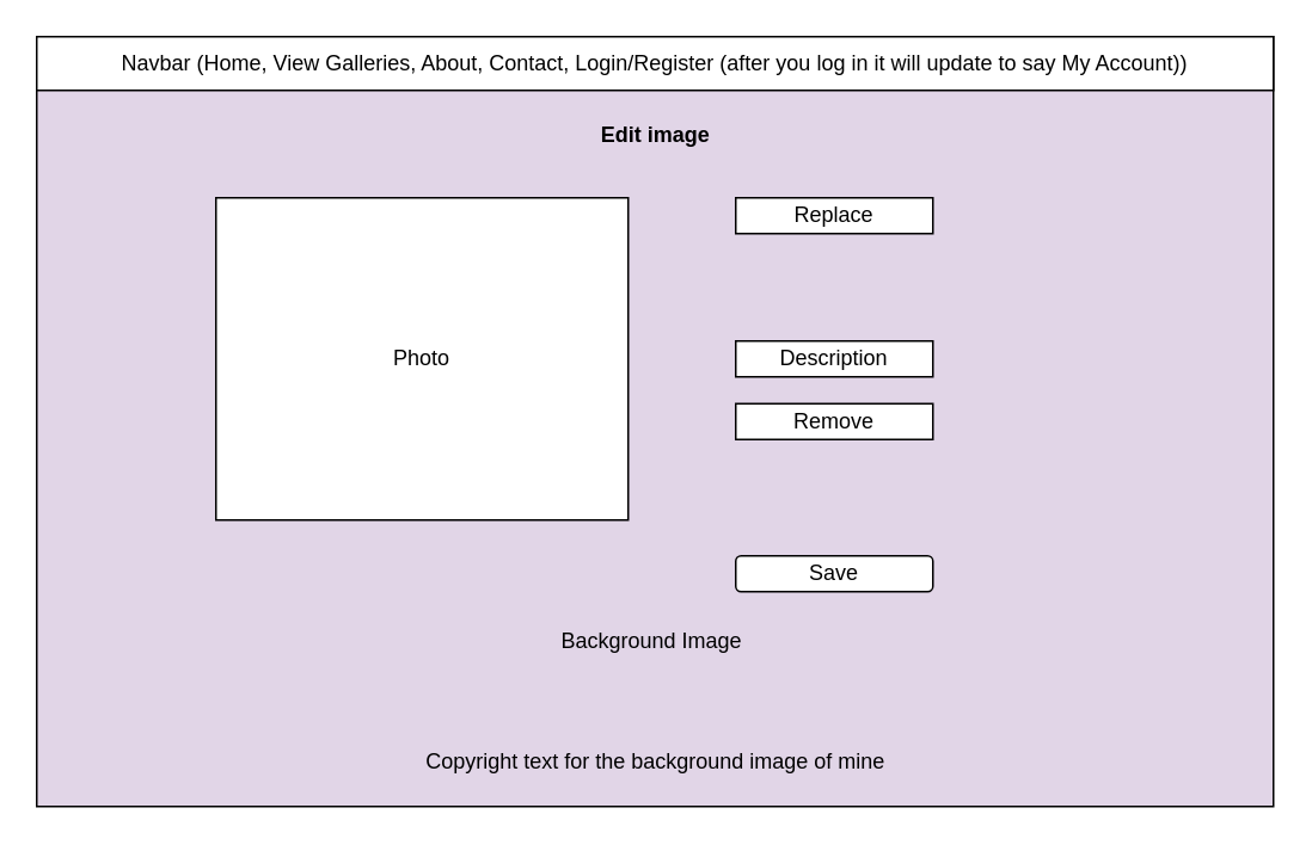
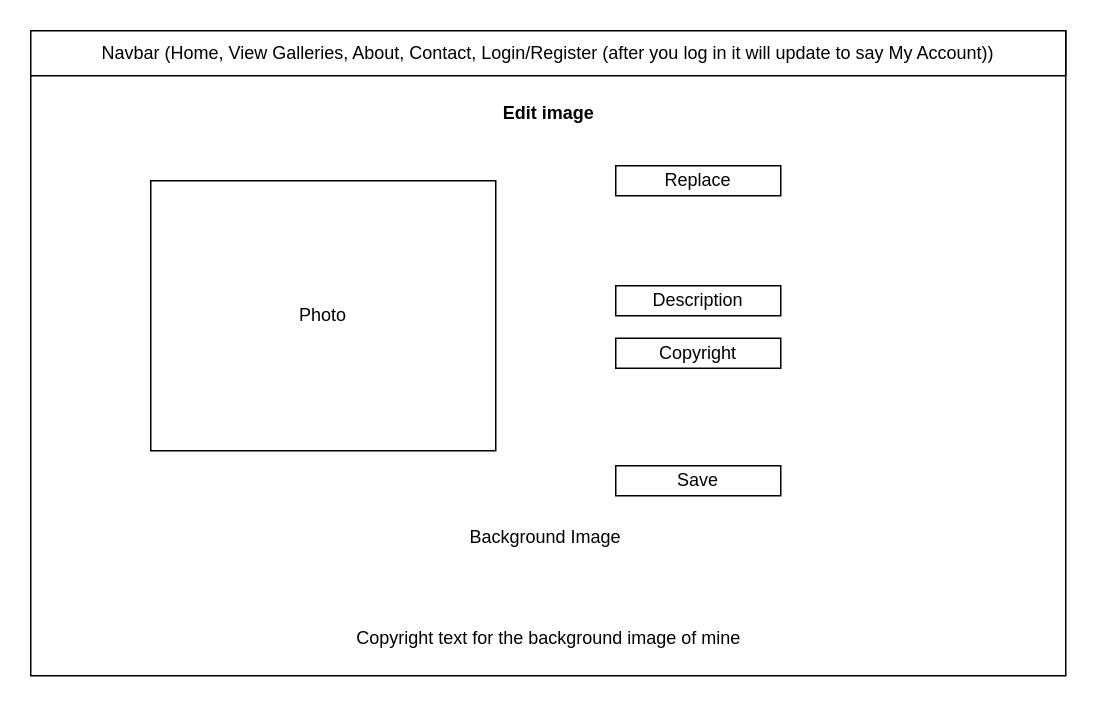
- <mxCell id="7" value="Photo" style="rounded=0;whiteSpace=wrap;html=1;" vertex="1" parent="1"><mxGeometry x="120" y="110" width="230" height="180" as="geometry" /></mxCell>
+ <mxCell id="7" value="Photo" style="rounded=0;whiteSpace=wrap;html=1;" vertex="1" parent="1"><mxGeometry x="100" y="120" width="230" height="180" as="geometry" /></mxCell>
- <mxCell id="2" value="&lt;div&gt;&lt;br&gt;&lt;/div&gt;&lt;div&gt;&lt;br&gt;&lt;/div&gt;&lt;div&gt;&lt;br&gt;&lt;/div&gt;&lt;div&gt;&lt;br&gt;&lt;/div&gt;&lt;div&gt;&lt;br&gt;&lt;/div&gt;&lt;div&gt;&lt;br&gt;&lt;/div&gt;&lt;div&gt;&lt;br&gt;&lt;/div&gt;&lt;div&gt;&lt;br&gt;&lt;/div&gt;&lt;div&gt;&lt;br&gt;&lt;/div&gt;&lt;div&gt;&lt;br&gt;&lt;/div&gt;&lt;div&gt;&lt;br&gt;&lt;/div&gt;&lt;div&gt;&lt;br&gt;&lt;/div&gt;&lt;div&gt;&lt;br&gt;&lt;/div&gt;&lt;div&gt;&lt;br&gt;&lt;/div&gt;&lt;div&gt;&lt;br&gt;&lt;/div&gt;&lt;div&gt;&lt;br&gt;&lt;/div&gt;&lt;div&gt;&lt;br&gt;&lt;/div&gt;Background Image&amp;nbsp;" style="rounded=0;whiteSpace=wrap;html=1;fillColor=#e1d5e7;" parent="1" vertex="1"><mxGeometry x="20" y="20" width="690" height="430" as="geometry" /></mxCell>
+ <mxCell id="2" value="&lt;div&gt;&lt;br&gt;&lt;/div&gt;&lt;div&gt;&lt;br&gt;&lt;/div&gt;&lt;div&gt;&lt;br&gt;&lt;/div&gt;&lt;div&gt;&lt;br&gt;&lt;/div&gt;&lt;div&gt;&lt;br&gt;&lt;/div&gt;&lt;div&gt;&lt;br&gt;&lt;/div&gt;&lt;div&gt;&lt;br&gt;&lt;/div&gt;&lt;div&gt;&lt;br&gt;&lt;/div&gt;&lt;div&gt;&lt;br&gt;&lt;/div&gt;&lt;div&gt;&lt;br&gt;&lt;/div&gt;&lt;div&gt;&lt;br&gt;&lt;/div&gt;&lt;div&gt;&lt;br&gt;&lt;/div&gt;&lt;div&gt;&lt;br&gt;&lt;/div&gt;&lt;div&gt;&lt;br&gt;&lt;/div&gt;&lt;div&gt;&lt;br&gt;&lt;/div&gt;&lt;div&gt;&lt;br&gt;&lt;/div&gt;&lt;div&gt;&lt;br&gt;&lt;/div&gt;Background Image&amp;nbsp;" style="rounded=0;whiteSpace=wrap;html=1;" parent="1" vertex="1"><mxGeometry x="20" y="20" width="690" height="430" as="geometry" /></mxCell>
- <mxCell id="9" value="Remove" style="rounded=0;whiteSpace=wrap;html=1;" vertex="1" parent="1"><mxGeometry x="410" y="225" width="110" height="20" as="geometry" /></mxCell>
+ <mxCell id="9" value="Copyright" style="rounded=0;whiteSpace=wrap;html=1;" vertex="1" parent="1"><mxGeometry x="410" y="225" width="110" height="20" as="geometry" /></mxCell>
- <mxCell id="10" value="Save" style="whiteSpace=wrap;html=1;rounded=1;" vertex="1" parent="1"><mxGeometry x="410" y="310" width="110" height="20" as="geometry" /></mxCell>
+ <mxCell id="10" value="Save" style="rounded=0;whiteSpace=wrap;html=1;" vertex="1" parent="1"><mxGeometry x="410" y="310" width="110" height="20" as="geometry" /></mxCell>
